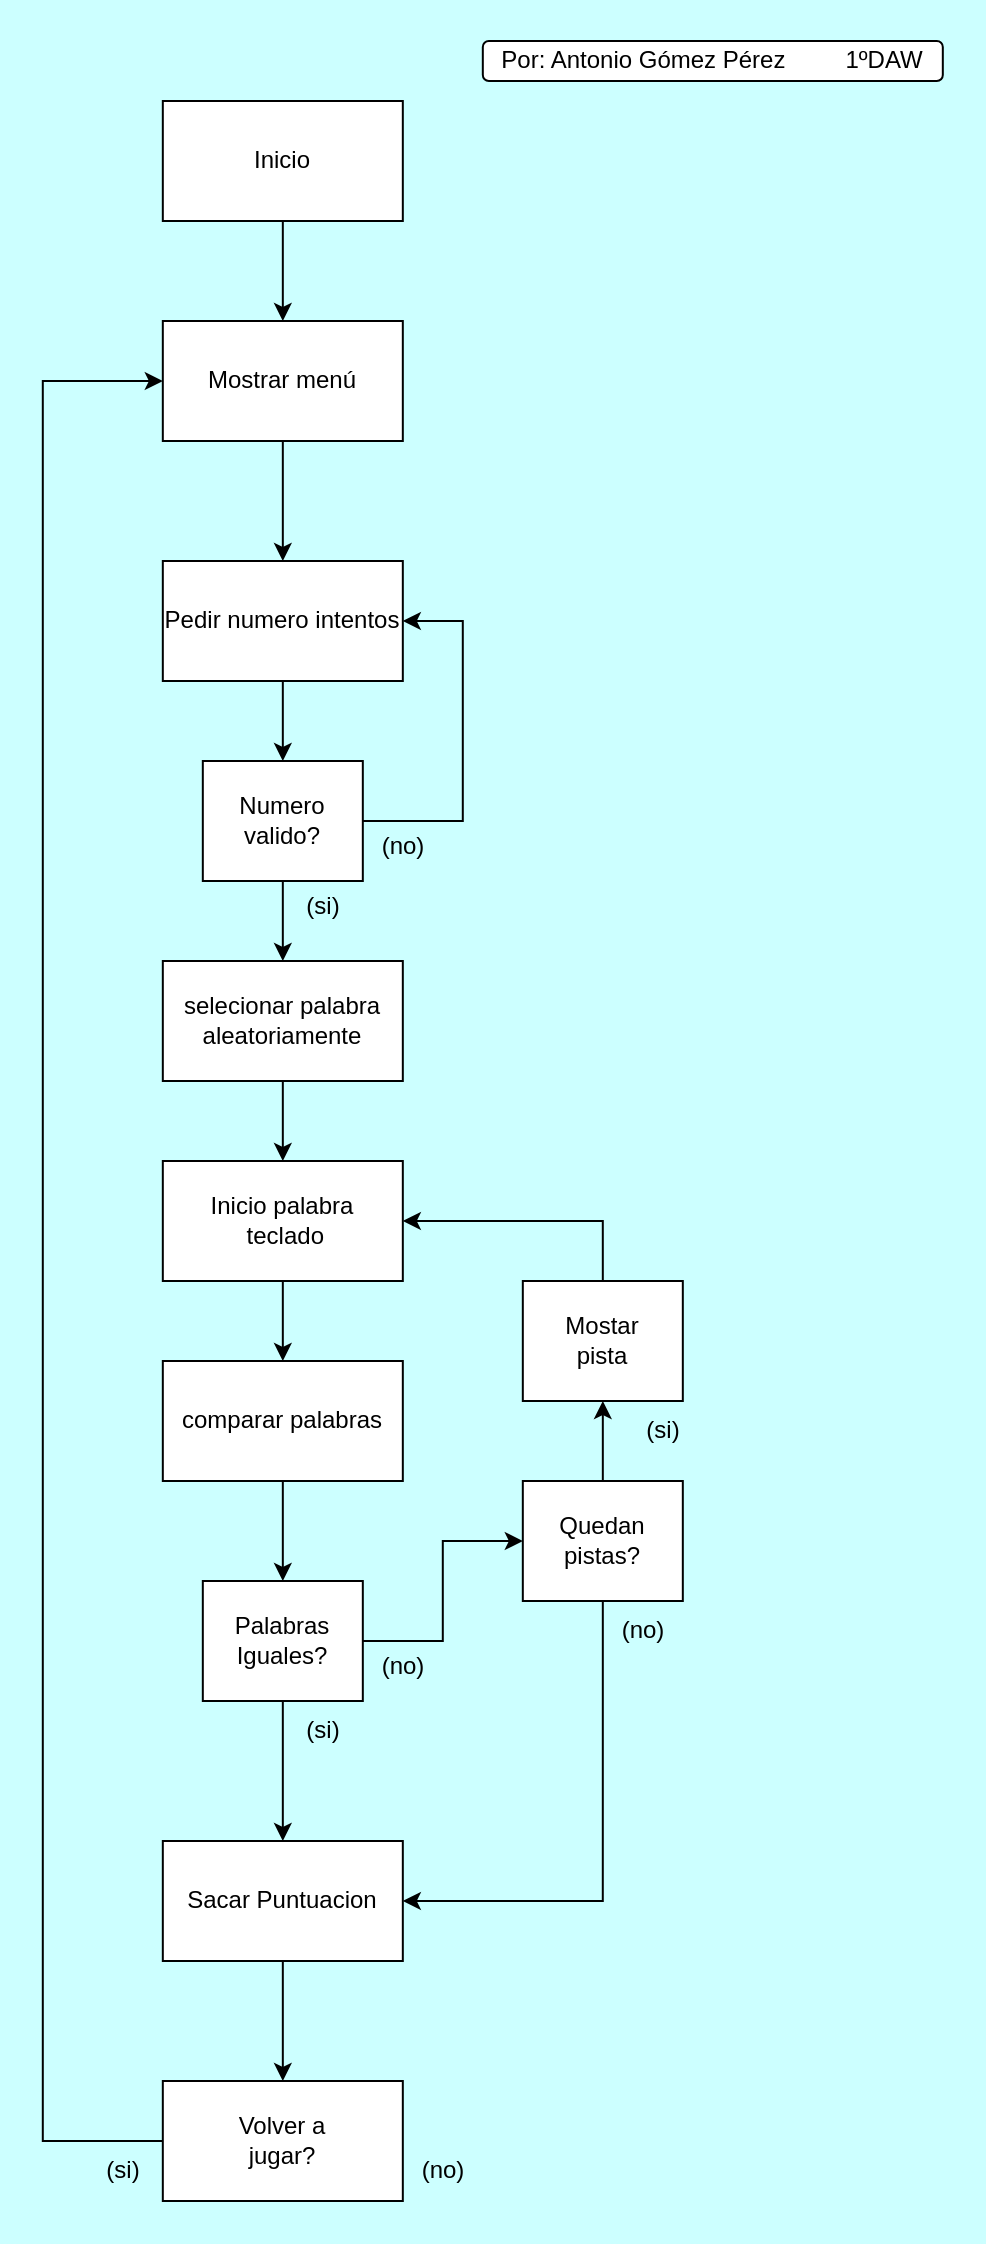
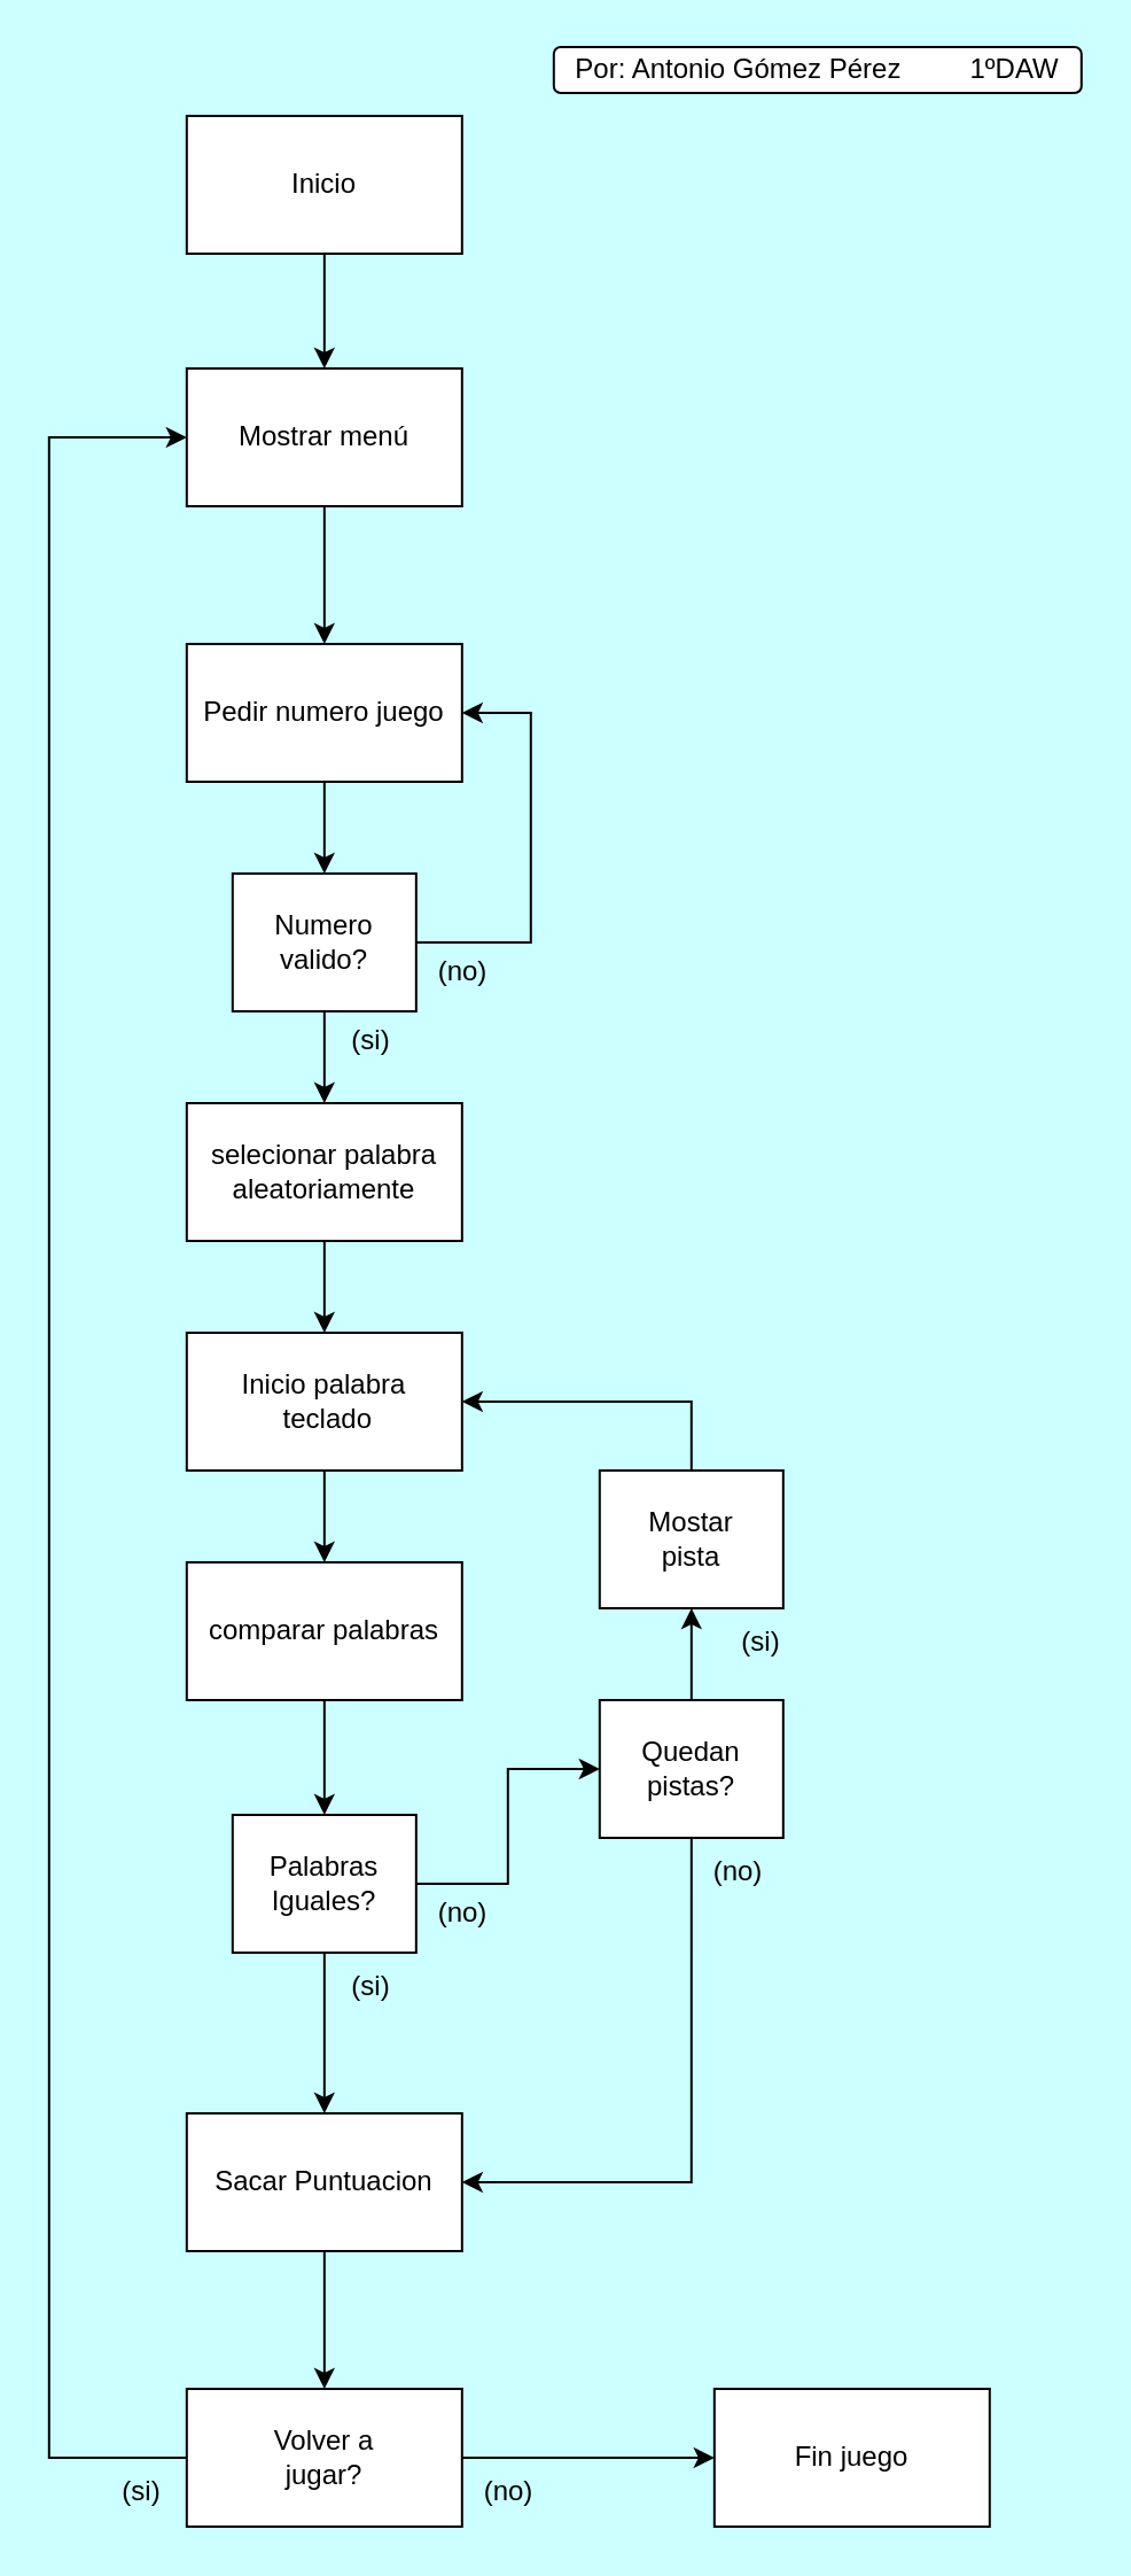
- <mxCell id="5" value="Pedir numero intentos" style="rounded=0;whiteSpace=wrap;html=1;" parent="1" vertex="1"><mxGeometry x="80.91" y="280" width="120" height="60" as="geometry" /></mxCell>
+ <mxCell id="5" value="Pedir numero juego" style="rounded=0;whiteSpace=wrap;html=1;" parent="1" vertex="1"><mxGeometry x="80.91" y="280" width="120" height="60" as="geometry" /></mxCell>
+ <mxCell id="27" style="edgeStyle=orthogonalEdgeStyle;rounded=0;orthogonalLoop=1;jettySize=auto;html=1;exitX=1;exitY=0.5;exitDx=0;exitDy=0;" edge="1" parent="1" source="28" target="36"><mxGeometry relative="1" as="geometry" /></mxCell>
+ <mxCell id="36" value="Fin juego" style="rounded=0;whiteSpace=wrap;html=1;" vertex="1" parent="1"><mxGeometry x="310.91" y="1040" width="120" height="60" as="geometry" /></mxCell>
